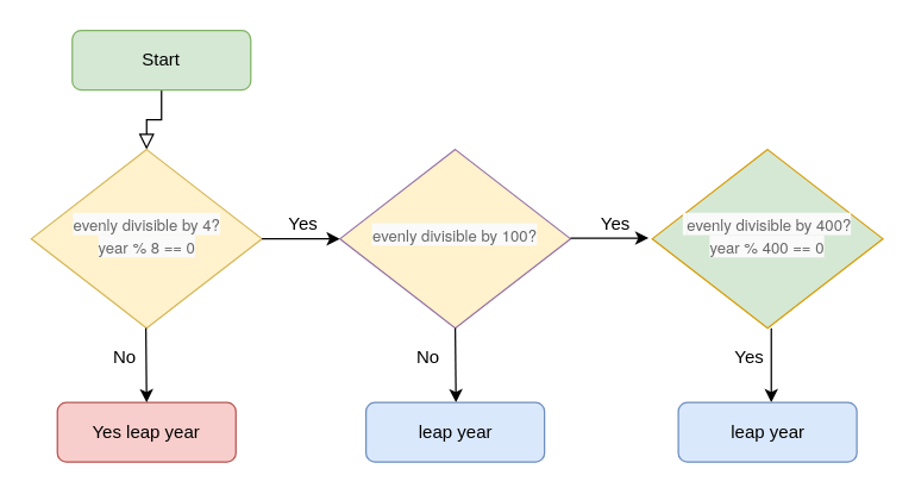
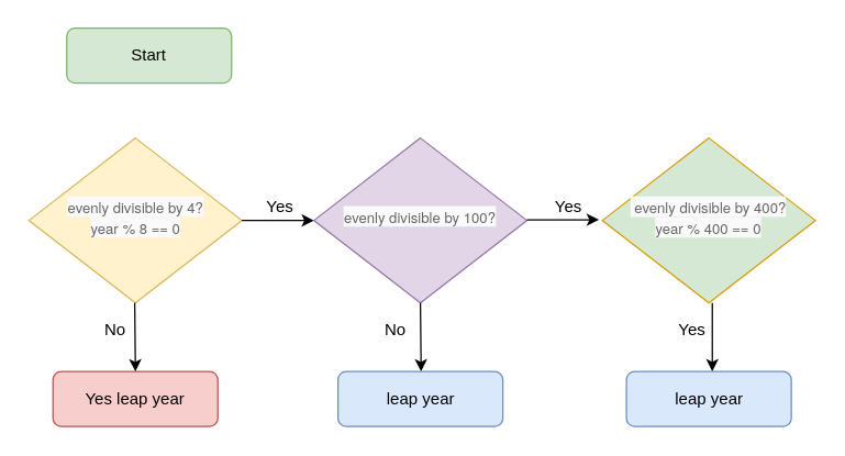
- <mxCell id="2" value="" style="rounded=0;html=1;jettySize=auto;orthogonalLoop=1;fontSize=11;endArrow=block;endFill=0;endSize=8;strokeWidth=1;shadow=0;labelBackgroundColor=none;edgeStyle=orthogonalEdgeStyle;" parent="1" source="3" target="4" edge="1"><mxGeometry relative="1" as="geometry" /></mxCell>
- <mxCell id="7" value="&lt;span style=&quot;color: rgb(102 , 102 , 102) ; font-family: &amp;#34;metropolis&amp;#34; , &amp;#34;avenir next&amp;#34; , &amp;#34;helvetica neue&amp;#34; , &amp;#34;arial&amp;#34; , sans-serif ; font-size: 10.5px ; background-color: rgb(250 , 250 , 250)&quot;&gt;evenly divisible by 100?&lt;/span&gt;&lt;span style=&quot;color: rgb(102 , 102 , 102) ; font-family: &amp;#34;metropolis&amp;#34; , &amp;#34;avenir next&amp;#34; , &amp;#34;helvetica neue&amp;#34; , &amp;#34;arial&amp;#34; , sans-serif ; font-size: 10.5px ; background-color: rgb(250 , 250 , 250)&quot;&gt;&lt;br&gt;&lt;/span&gt;" style="rhombus;whiteSpace=wrap;html=1;shadow=0;fontFamily=Helvetica;fontSize=12;align=center;strokeWidth=1;spacing=6;spacingTop=-4;fillColor=#fff2cc;strokeColor=#9673a6;" vertex="1" parent="1"><mxGeometry x="228" y="100" width="155" height="120" as="geometry" /></mxCell>
+ <mxCell id="7" value="&lt;span style=&quot;color: rgb(102 , 102 , 102) ; font-family: &amp;#34;metropolis&amp;#34; , &amp;#34;avenir next&amp;#34; , &amp;#34;helvetica neue&amp;#34; , &amp;#34;arial&amp;#34; , sans-serif ; font-size: 10.5px ; background-color: rgb(250 , 250 , 250)&quot;&gt;evenly divisible by 100?&lt;/span&gt;&lt;span style=&quot;color: rgb(102 , 102 , 102) ; font-family: &amp;#34;metropolis&amp;#34; , &amp;#34;avenir next&amp;#34; , &amp;#34;helvetica neue&amp;#34; , &amp;#34;arial&amp;#34; , sans-serif ; font-size: 10.5px ; background-color: rgb(250 , 250 , 250)&quot;&gt;&lt;br&gt;&lt;/span&gt;" style="rhombus;whiteSpace=wrap;html=1;shadow=0;fontFamily=Helvetica;fontSize=12;align=center;strokeWidth=1;spacing=6;spacingTop=-4;fillColor=#e1d5e7;strokeColor=#9673a6;" vertex="1" parent="1"><mxGeometry x="228" y="100" width="155" height="120" as="geometry" /></mxCell>
